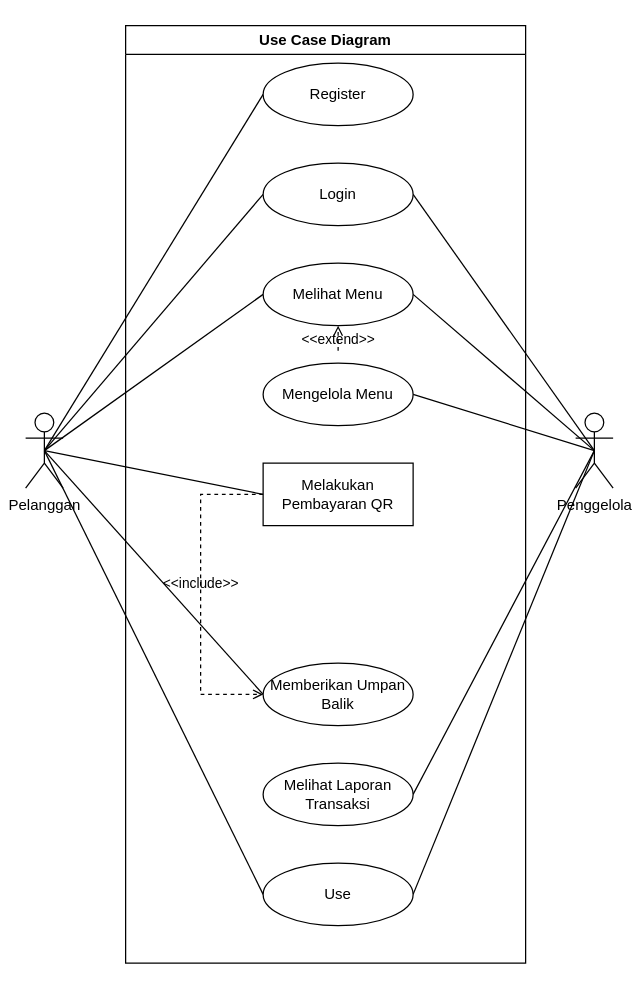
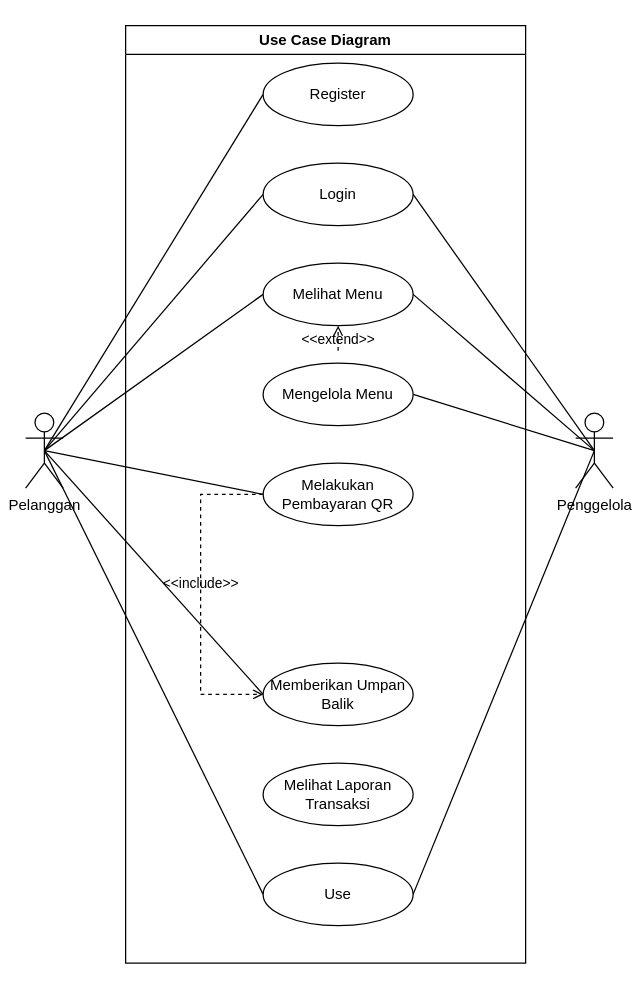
- <mxCell id="19" value="Melakukan Pembayaran QR" style="whiteSpace=wrap;html=1;rounded=0;" parent="1" vertex="1"><mxGeometry x="210" y="370" width="120" height="50" as="geometry" /></mxCell>
+ <mxCell id="19" value="Melakukan Pembayaran QR" style="ellipse;whiteSpace=wrap;html=1;" parent="1" vertex="1"><mxGeometry x="210" y="370" width="120" height="50" as="geometry" /></mxCell>
- <mxCell id="12" style="rounded=0;orthogonalLoop=1;jettySize=auto;html=1;exitX=0.5;exitY=0.5;exitDx=0;exitDy=0;exitPerimeter=0;entryX=1;entryY=0.5;entryDx=0;entryDy=0;endArrow=none;startFill=0;" parent="1" source="14" target="21" edge="1"><mxGeometry relative="1" as="geometry" /></mxCell>
